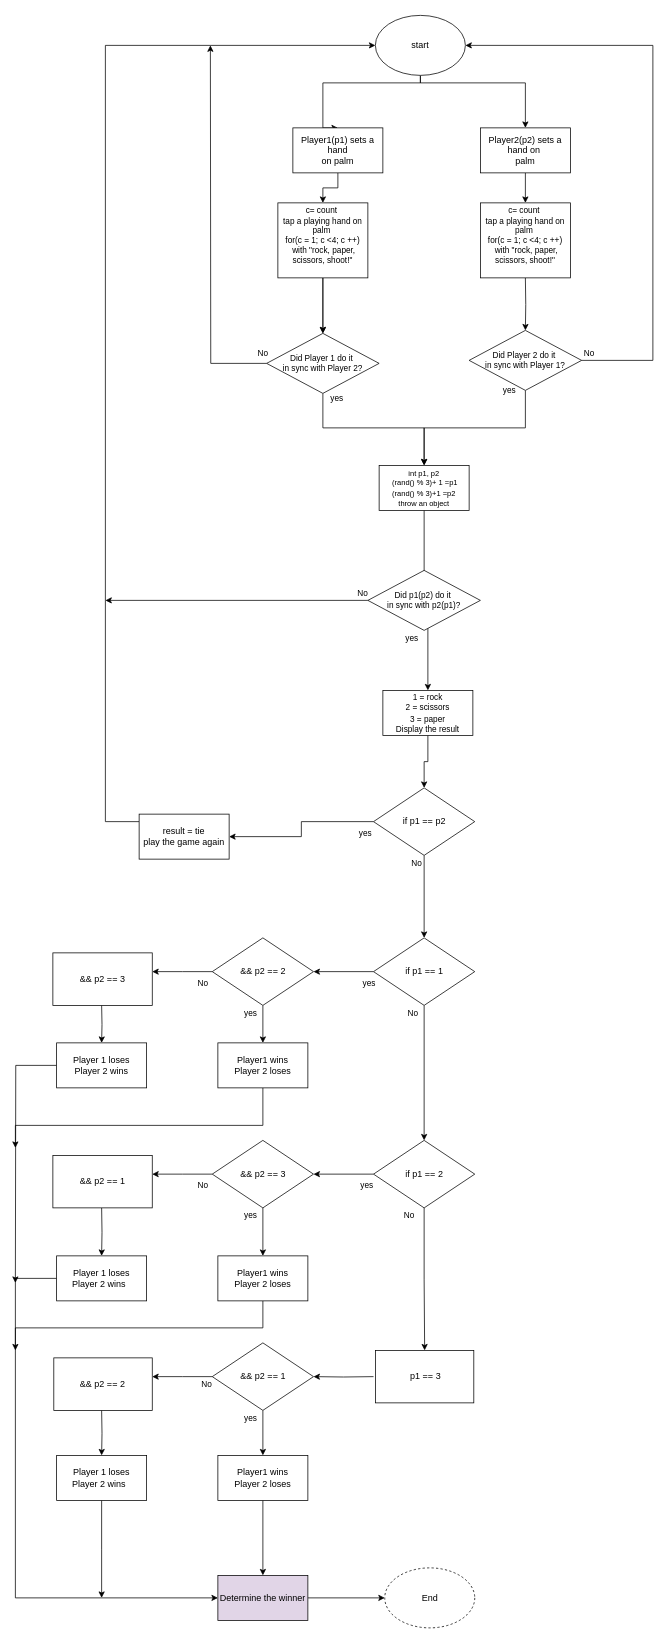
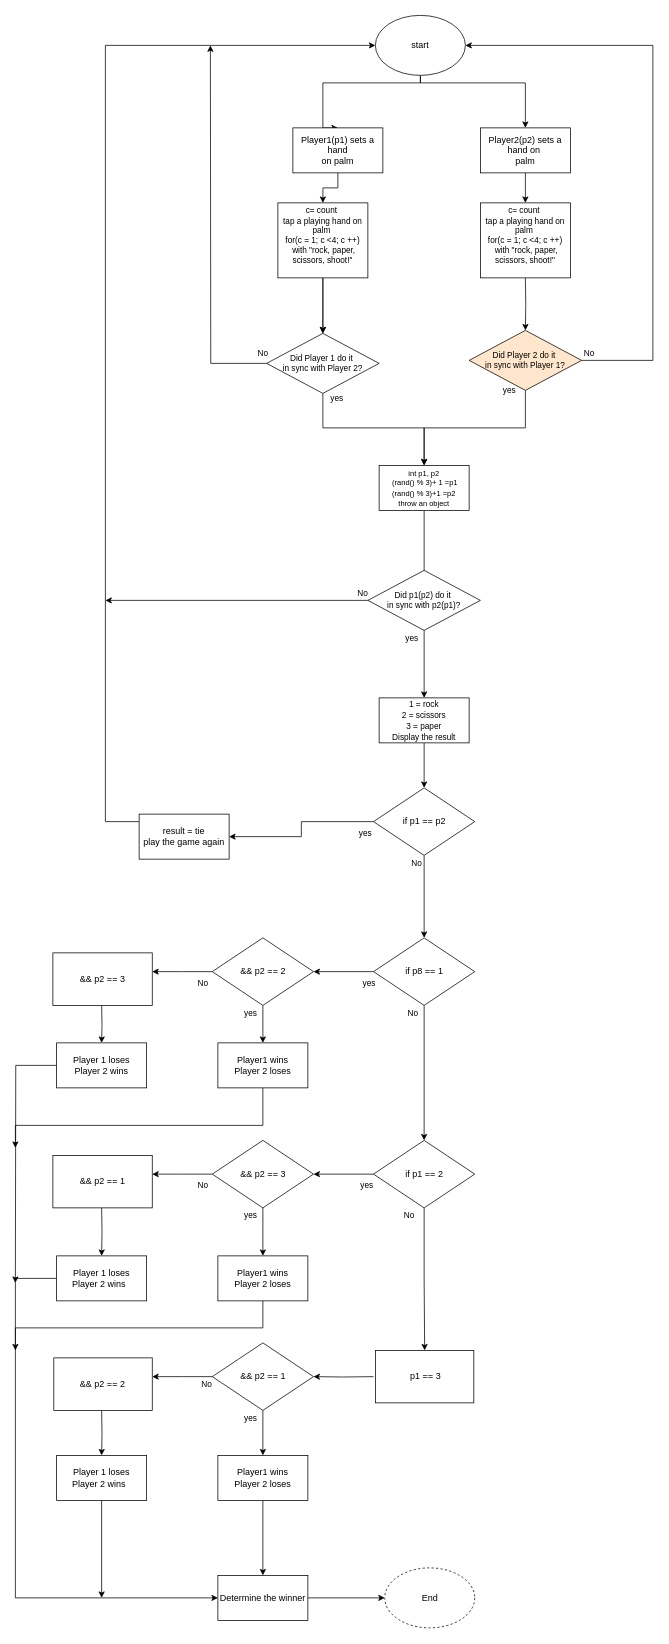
- <mxCell id="18" value="Did Player 2 do it&amp;nbsp;&lt;br style=&quot;font-size: 11px;&quot;&gt;in sync with Player 1?" style="rhombus;whiteSpace=wrap;html=1;fontSize=11;" parent="1" vertex="1"><mxGeometry x="625" y="440" width="150" height="80" as="geometry" /></mxCell>
+ <mxCell id="18" value="Did Player 2 do it&amp;nbsp;&lt;br style=&quot;font-size: 11px;&quot;&gt;in sync with Player 1?" style="rhombus;whiteSpace=wrap;html=1;fontSize=11;fillColor=#ffe6cc;" parent="1" vertex="1"><mxGeometry x="625" y="440" width="150" height="80" as="geometry" /></mxCell>
- <mxCell id="22" value="&lt;font style=&quot;font-size: 11px&quot;&gt;1 = rock&lt;br&gt;2 = scissors&lt;br&gt;3 = paper&lt;br&gt;Display the result&lt;/font&gt;" style="whiteSpace=wrap;html=1;" parent="1" vertex="1"><mxGeometry x="510" y="920" width="120" height="60" as="geometry" /></mxCell>
+ <mxCell id="22" value="&lt;font style=&quot;font-size: 11px&quot;&gt;1 = rock&lt;br&gt;2 = scissors&lt;br&gt;3 = paper&lt;br&gt;Display the result&lt;/font&gt;" style="whiteSpace=wrap;html=1;" parent="1" vertex="1"><mxGeometry x="505" y="930" width="120" height="60" as="geometry" /></mxCell>
- <mxCell id="30" value="if p1 == 1" style="rhombus;whiteSpace=wrap;html=1;" parent="1" vertex="1"><mxGeometry x="497.5" y="1250" width="135" height="90" as="geometry" /></mxCell>
+ <mxCell id="30" value="if p8 == 1" style="rhombus;whiteSpace=wrap;html=1;" parent="1" vertex="1"><mxGeometry x="497.5" y="1250" width="135" height="90" as="geometry" /></mxCell>
- <mxCell id="35" value="Determine the winner" style="whiteSpace=wrap;html=1;fillColor=#e1d5e7;" parent="1" vertex="1"><mxGeometry x="290" y="2100" width="120" height="60" as="geometry" /></mxCell>
+ <mxCell id="35" value="Determine the winner" style="whiteSpace=wrap;html=1;" parent="1" vertex="1"><mxGeometry x="290" y="2100" width="120" height="60" as="geometry" /></mxCell>
